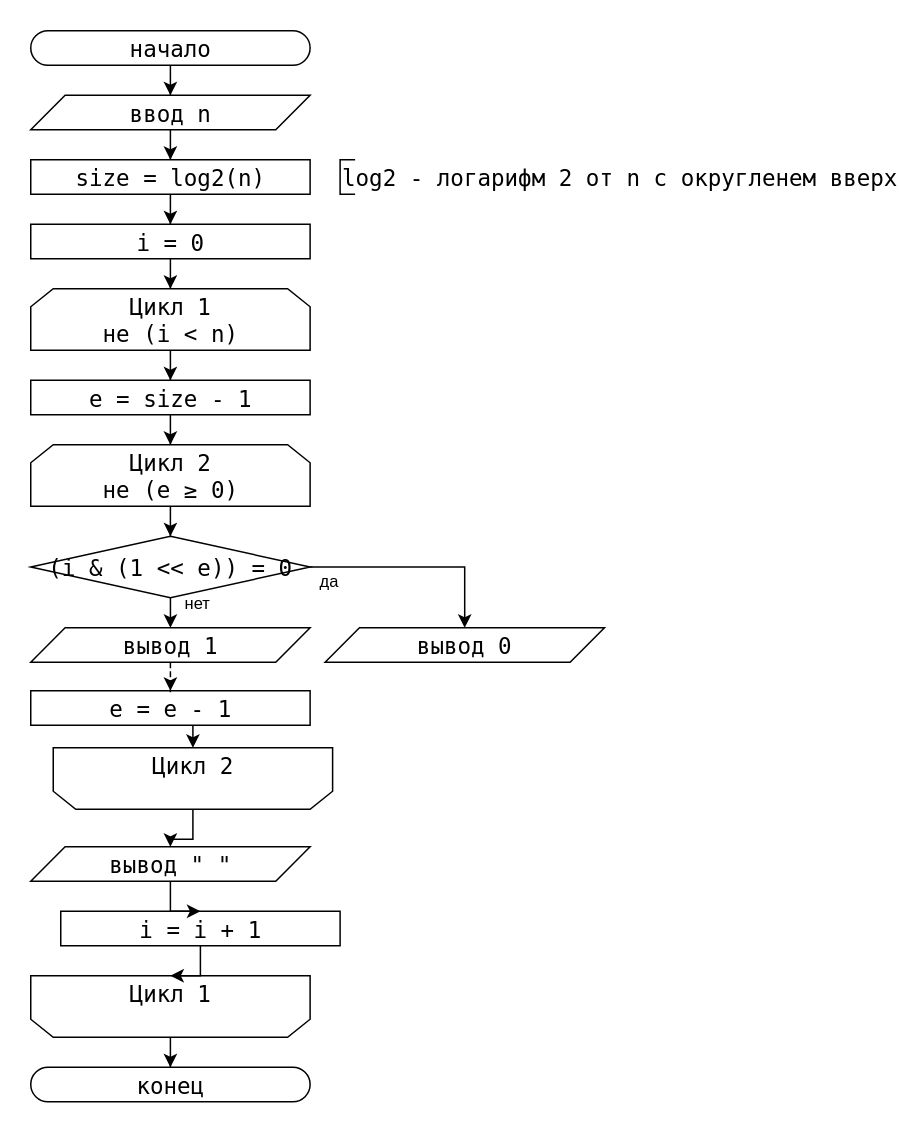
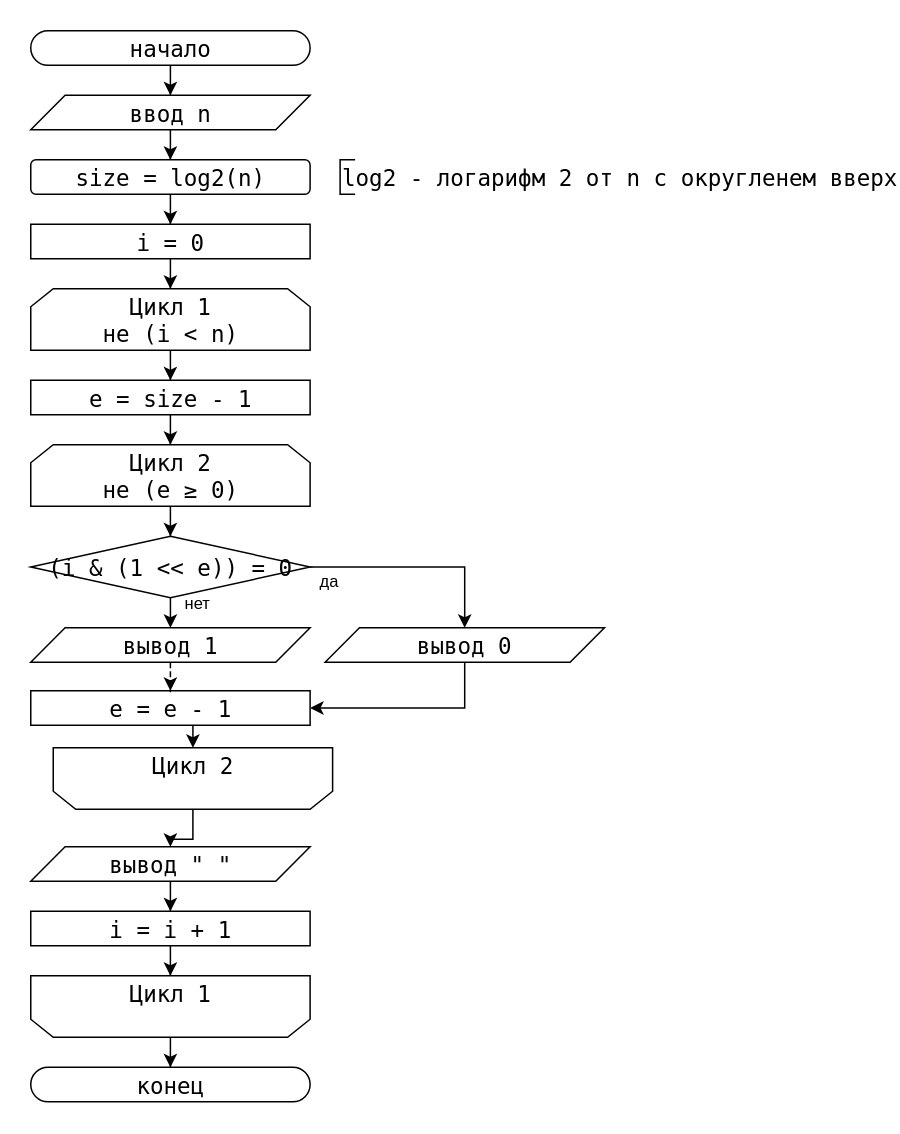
- <mxCell id="5" value="size = log2(n)" style="fontSize=15;strokeWidth=1;html=1;glass=0;shadow=0;fontFamily=monospace;" parent="1" vertex="1"><mxGeometry y="106" width="186.239" height="23" as="geometry" x="20" /></mxCell>
+ <mxCell id="5" value="size = log2(n)" style="fontSize=15;strokeWidth=1;html=1;glass=0;shadow=0;fontFamily=monospace;rounded=1;" parent="1" vertex="1"><mxGeometry y="106" width="186.239" height="23" as="geometry" x="20" /></mxCell>
+ <mxCell id="22" style="fontSize=15;strokeWidth=1;html=1;glass=0;shadow=0;rounded=0;orthogonalLoop=1;jettySize=auto;jumpStyle=sharp;edgeStyle=orthogonalEdgeStyle;" parent="1" source="12" target="21" edge="1"><mxGeometry relative="1" as="geometry"><Array as="points"><mxPoint x="309.358" y="441" /></Array></mxGeometry></mxCell>
- <mxCell id="29" value="i = i + 1 " style="fontSize=15;strokeWidth=1;html=1;glass=0;shadow=0;fontFamily=monospace;" parent="1" vertex="1"><mxGeometry x="40" y="607" width="186.239" height="23" as="geometry" /></mxCell>
+ <mxCell id="29" value="i = i + 1 " style="fontSize=15;strokeWidth=1;html=1;glass=0;shadow=0;fontFamily=monospace;" parent="1" vertex="1"><mxGeometry y="607" width="186.239" height="23" as="geometry" x="20" /></mxCell>
